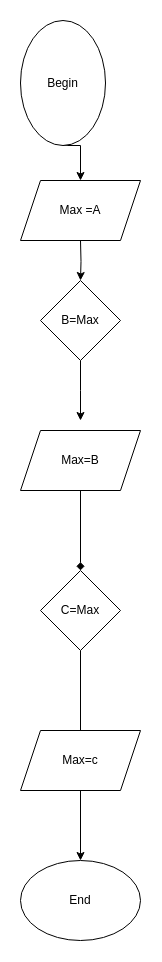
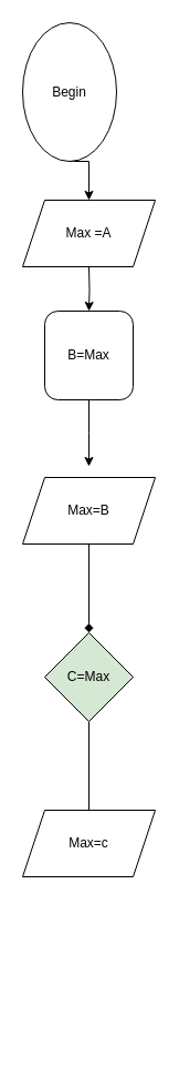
- <mxCell id="6" value="B=Max" style="rhombus;whiteSpace=wrap;html=1;" vertex="1" parent="1"><mxGeometry x="40" y="280" width="80" height="80" as="geometry" /></mxCell>
+ <mxCell id="6" value="B=Max" style="whiteSpace=wrap;html=1;rounded=1;" vertex="1" parent="1"><mxGeometry x="40" y="280" width="80" height="80" as="geometry" /></mxCell>
- <mxCell id="12" value="C=Max" style="rhombus;whiteSpace=wrap;html=1;" vertex="1" parent="1"><mxGeometry x="40" y="570" width="80" height="80" as="geometry" /></mxCell>
+ <mxCell id="12" value="C=Max" style="rhombus;whiteSpace=wrap;html=1;fillColor=#d5e8d4;" vertex="1" parent="1"><mxGeometry x="40" y="570" width="80" height="80" as="geometry" /></mxCell>
- <mxCell id="13" style="edgeStyle=orthogonalEdgeStyle;rounded=0;orthogonalLoop=1;jettySize=auto;html=1;entryX=0.5;entryY=0;entryDx=0;entryDy=0;" edge="1" parent="1" source="14" target="7"><mxGeometry relative="1" as="geometry" /></mxCell>
- <mxCell id="7" value="End" style="ellipse;whiteSpace=wrap;html=1;" vertex="1" parent="1"><mxGeometry x="20" y="860" width="120" height="80" as="geometry" /></mxCell>
